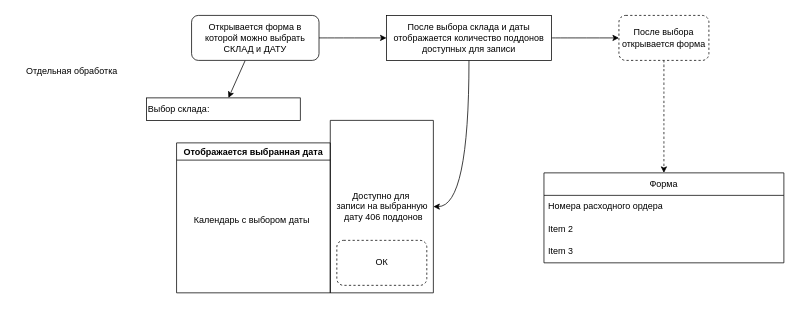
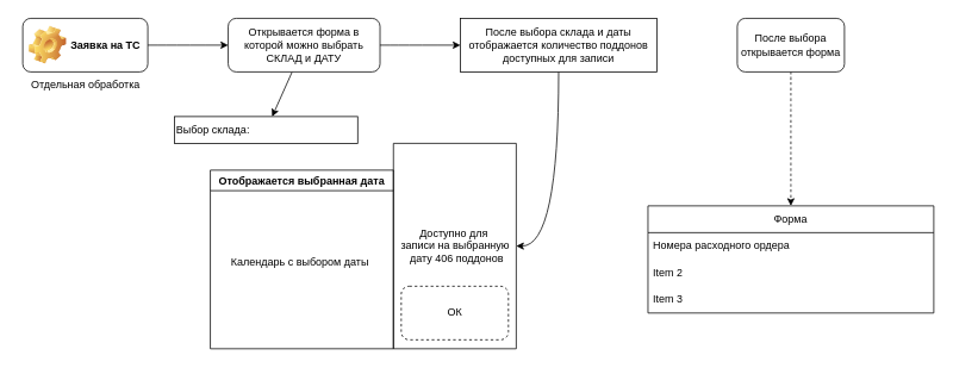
+ <mxCell id="3" value="Заявка на ТС" style="label;whiteSpace=wrap;html=1;image=img/clipart/Gear_128x128.png" vertex="1" parent="1"><mxGeometry x="25" y="20" width="140" height="60" as="geometry" /></mxCell>
+ <mxCell id="2" value="" style="edgeStyle=orthogonalEdgeStyle;curved=1;rounded=0;orthogonalLoop=1;jettySize=auto;html=1;" edge="1" parent="1" source="3" target="7"><mxGeometry relative="1" as="geometry" /></mxCell>
- <mxCell id="9" value="" style="edgeStyle=orthogonalEdgeStyle;curved=1;rounded=0;orthogonalLoop=1;jettySize=auto;html=1;" edge="1" parent="1" source="10" target="18"><mxGeometry relative="1" as="geometry" /></mxCell>
- <mxCell id="18" value="После выбора открывается форма" style="rounded=1;whiteSpace=wrap;html=1;dashed=1;" vertex="1" parent="1"><mxGeometry x="825" y="20" width="120" height="60" as="geometry" /></mxCell>
+ <mxCell id="18" value="После выбора открывается форма" style="rounded=1;whiteSpace=wrap;html=1;" vertex="1" parent="1"><mxGeometry x="825" y="20" width="120" height="60" as="geometry" /></mxCell>
